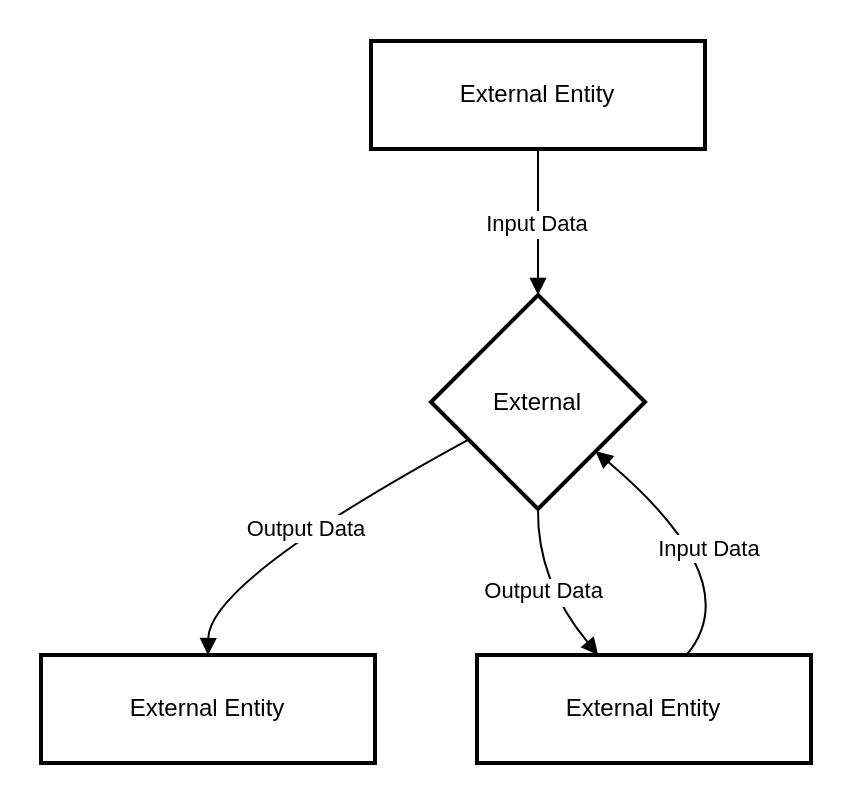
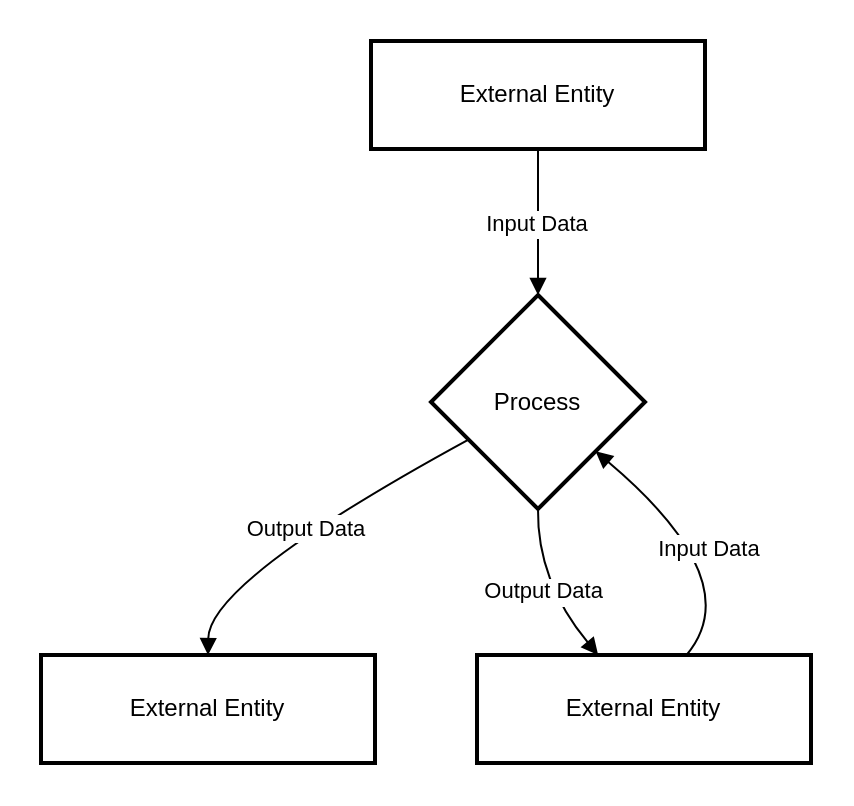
- <mxCell id="3" value="External" style="rhombus;strokeWidth=2;whiteSpace=wrap;" vertex="1" parent="1"><mxGeometry x="215" y="147" width="107" height="107" as="geometry" /></mxCell>
+ <mxCell id="3" value="Process" style="rhombus;strokeWidth=2;whiteSpace=wrap;" vertex="1" parent="1"><mxGeometry x="215" y="147" width="107" height="107" as="geometry" /></mxCell>
